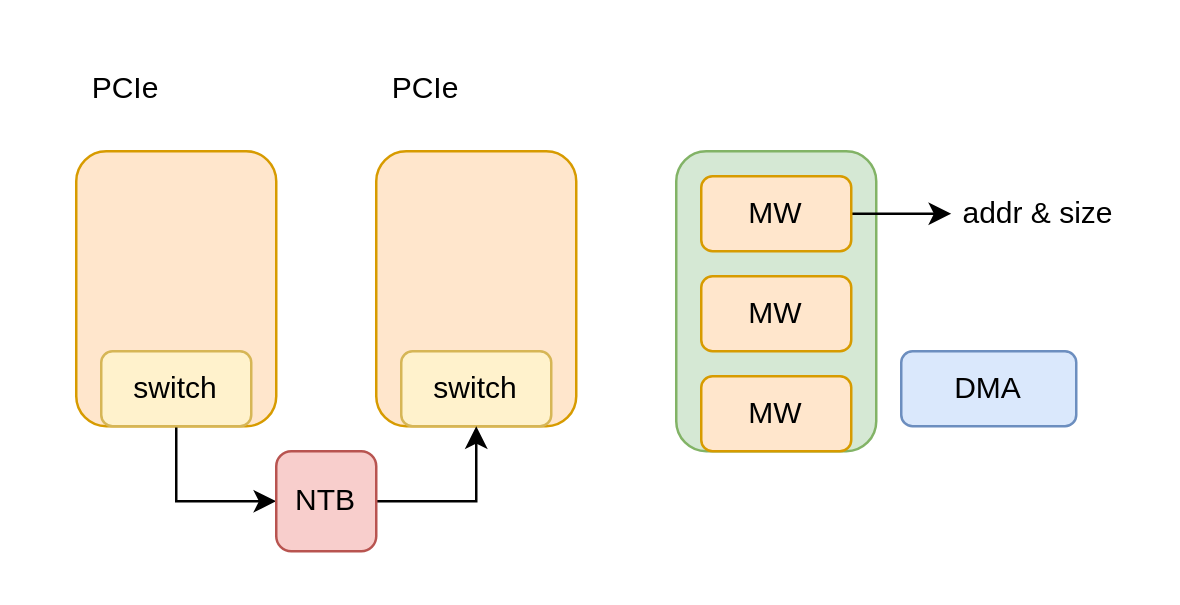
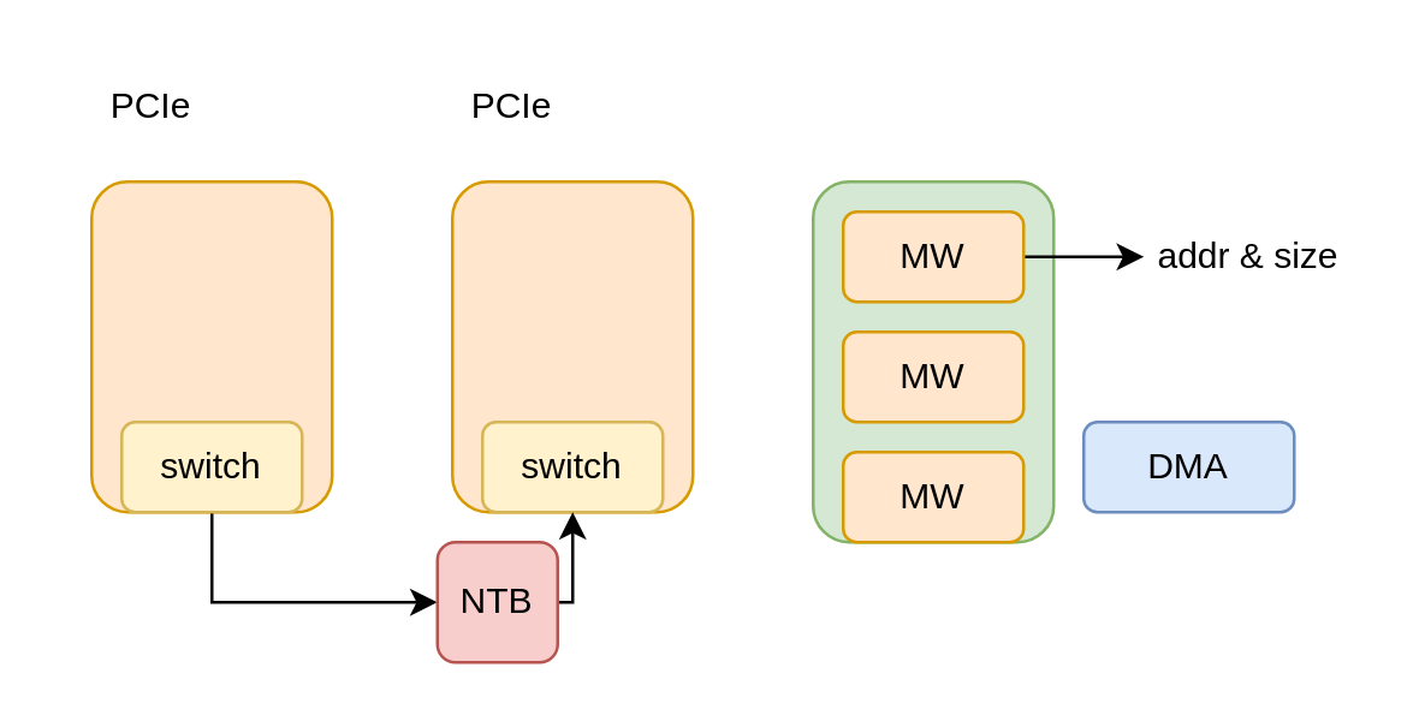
- <mxCell id="10" value="NTB" style="rounded=1;whiteSpace=wrap;html=1;fillColor=#f8cecc;strokeColor=#b85450;" vertex="1" parent="1"><mxGeometry x="110" y="180" width="40" height="40" as="geometry" /></mxCell>
+ <mxCell id="10" value="NTB" style="rounded=1;whiteSpace=wrap;html=1;fillColor=#f8cecc;strokeColor=#b85450;" vertex="1" parent="1"><mxGeometry x="145" y="180" width="40" height="40" as="geometry" /></mxCell>
